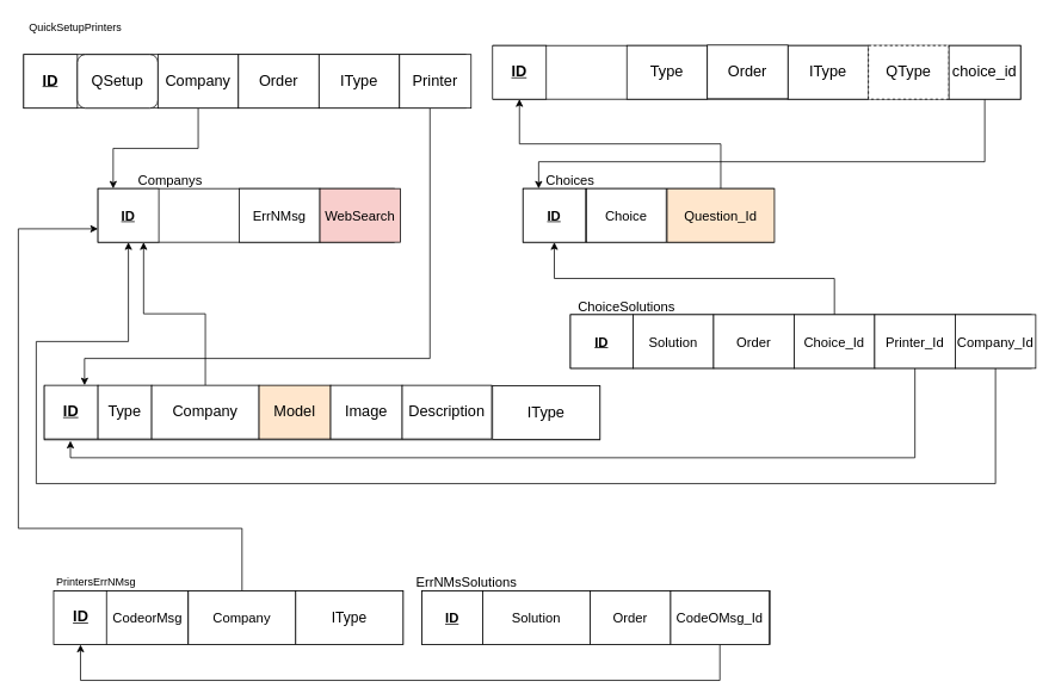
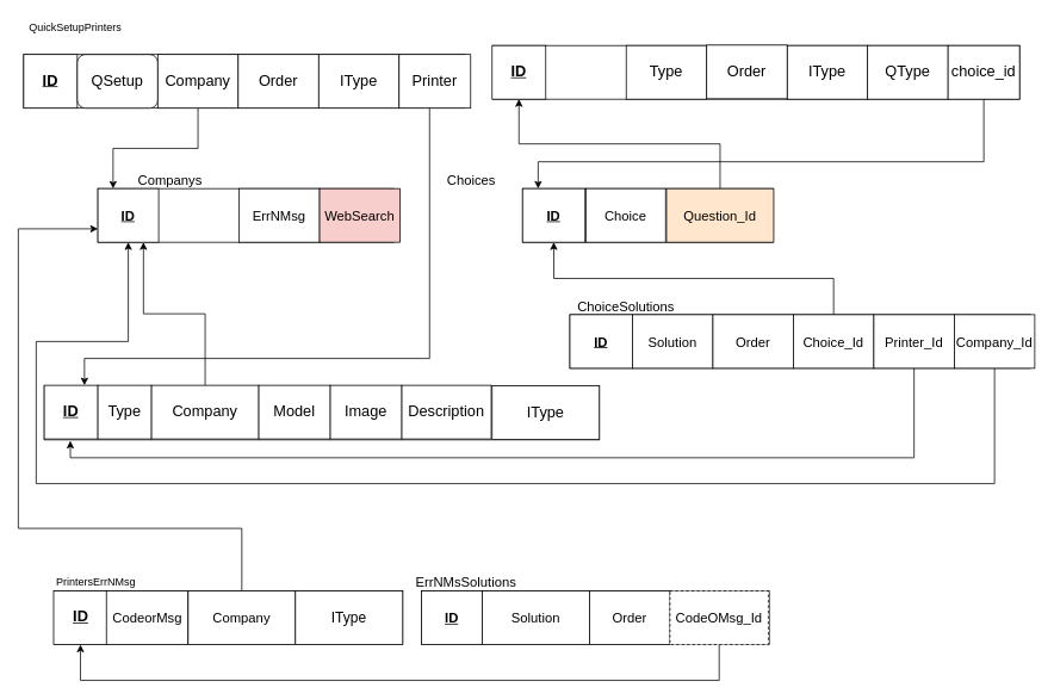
- <mxCell id="33" value="&lt;span&gt;&lt;font style=&quot;font-size: 17px&quot;&gt;QType&lt;/font&gt;&lt;/span&gt;" style="rounded=0;whiteSpace=wrap;html=1;fontStyle=0;dashed=1;" parent="1" vertex="1"><mxGeometry x="970" y="50" width="90" height="60" as="geometry" /></mxCell>
+ <mxCell id="33" value="&lt;span&gt;&lt;font style=&quot;font-size: 17px&quot;&gt;QType&lt;/font&gt;&lt;/span&gt;" style="rounded=0;whiteSpace=wrap;html=1;fontStyle=0" parent="1" vertex="1"><mxGeometry x="970" y="50" width="90" height="60" as="geometry" /></mxCell>
- <mxCell id="50" value="Choices" style="text;html=1;strokeColor=none;fillColor=none;align=center;verticalAlign=middle;whiteSpace=wrap;rounded=0;fontSize=15;" parent="1" vertex="1"><mxGeometry x="617" y="190" width="40" height="20" as="geometry" /></mxCell>
+ <mxCell id="50" value="Choices" style="text;html=1;strokeColor=none;fillColor=none;align=center;verticalAlign=middle;whiteSpace=wrap;rounded=0;fontSize=15;" parent="1" vertex="1"><mxGeometry x="507" y="190" width="40" height="20" as="geometry" /></mxCell>
- <mxCell id="15" value="&lt;span&gt;&lt;font style=&quot;font-size: 17px&quot;&gt;Model&lt;/font&gt;&lt;/span&gt;" style="rounded=0;whiteSpace=wrap;html=1;fontStyle=0;fillColor=#ffe6cc;" parent="1" vertex="1"><mxGeometry x="289" y="430" width="80" height="60" as="geometry" /></mxCell>
+ <mxCell id="15" value="&lt;span&gt;&lt;font style=&quot;font-size: 17px&quot;&gt;Model&lt;/font&gt;&lt;/span&gt;" style="rounded=0;whiteSpace=wrap;html=1;fontStyle=0" parent="1" vertex="1"><mxGeometry x="289" y="430" width="80" height="60" as="geometry" /></mxCell>
- <mxCell id="47" value="CodeOMsg_Id" style="rounded=0;whiteSpace=wrap;html=1;fontSize=15;" parent="1" vertex="1"><mxGeometry x="749" y="660" width="110" height="60" as="geometry" /></mxCell>
+ <mxCell id="47" value="CodeOMsg_Id" style="rounded=0;whiteSpace=wrap;html=1;fontSize=15;dashed=1;" parent="1" vertex="1"><mxGeometry x="749" y="660" width="110" height="60" as="geometry" /></mxCell>
